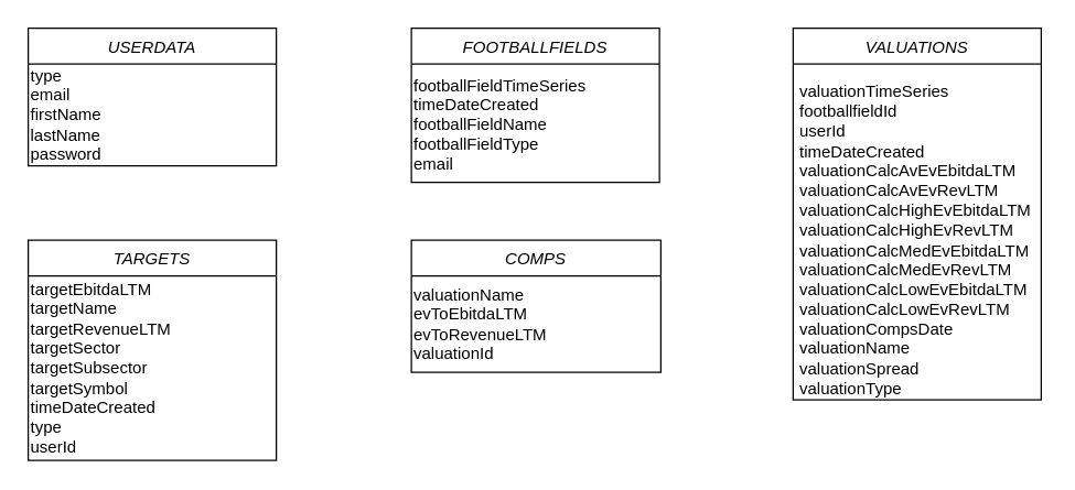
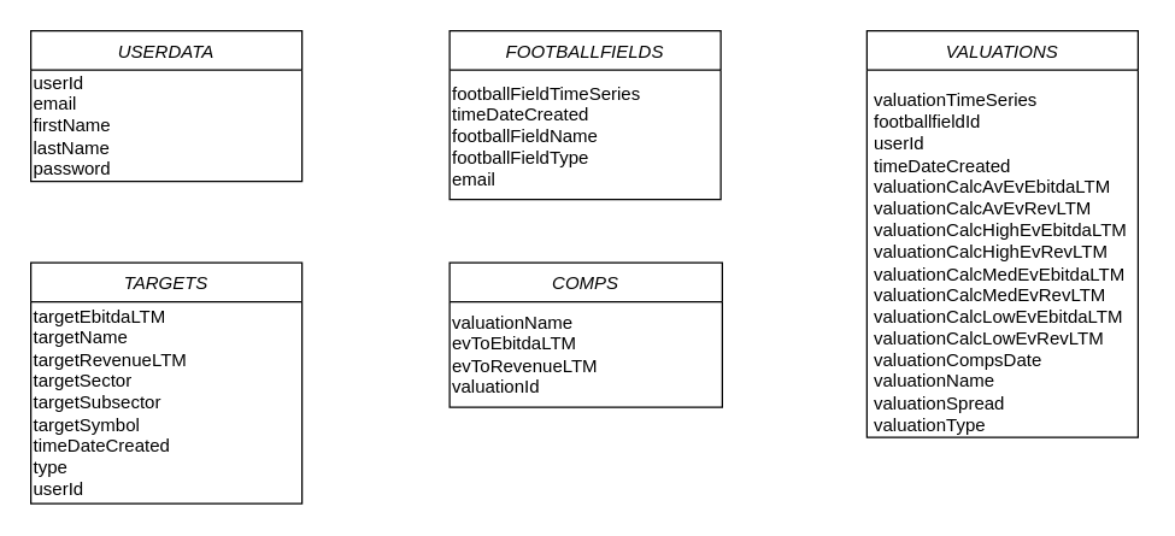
- <mxCell id="3" value="type&lt;br&gt;&lt;div style=&quot;font-weight: bold;&quot;&gt;&lt;span style=&quot;background-color: initial; font-weight: normal;&quot;&gt;email&lt;/span&gt;&lt;/div&gt;firstName&lt;br&gt;lastName&lt;br&gt;password" style="text;strokeColor=none;align=left;fillColor=none;html=1;verticalAlign=middle;whiteSpace=wrap;rounded=0;" parent="2" vertex="1"><mxGeometry y="26" width="180" height="74" as="geometry" /></mxCell>
+ <mxCell id="3" value="userId&lt;br&gt;&lt;div style=&quot;font-weight: bold;&quot;&gt;&lt;span style=&quot;background-color: initial; font-weight: normal;&quot;&gt;email&lt;/span&gt;&lt;/div&gt;firstName&lt;br&gt;lastName&lt;br&gt;password" style="text;strokeColor=none;align=left;fillColor=none;html=1;verticalAlign=middle;whiteSpace=wrap;rounded=0;" parent="2" vertex="1"><mxGeometry y="26" width="180" height="74" as="geometry" /></mxCell>
